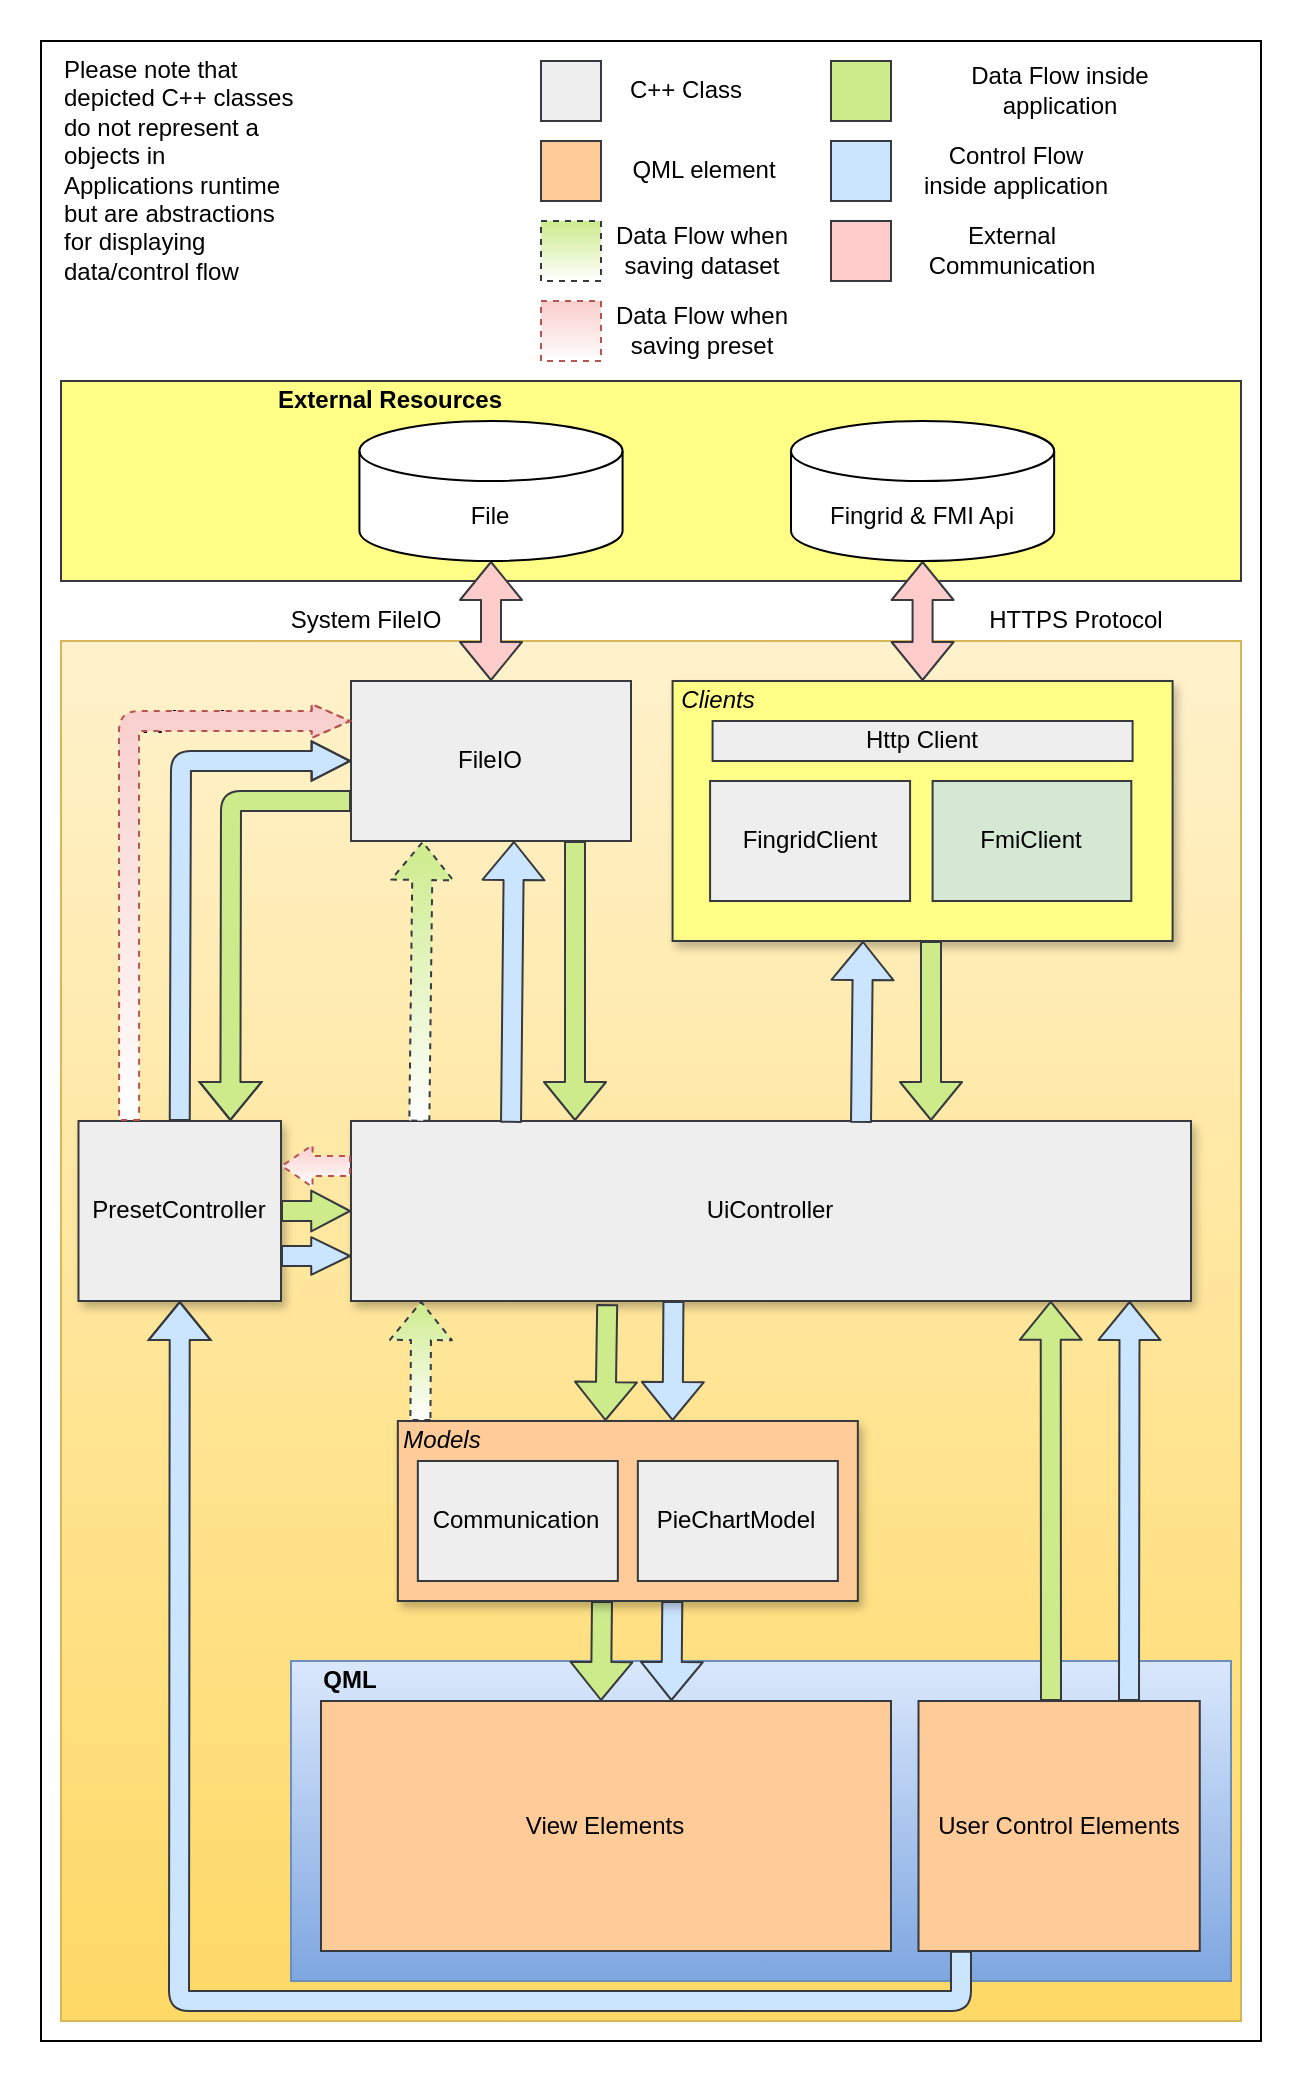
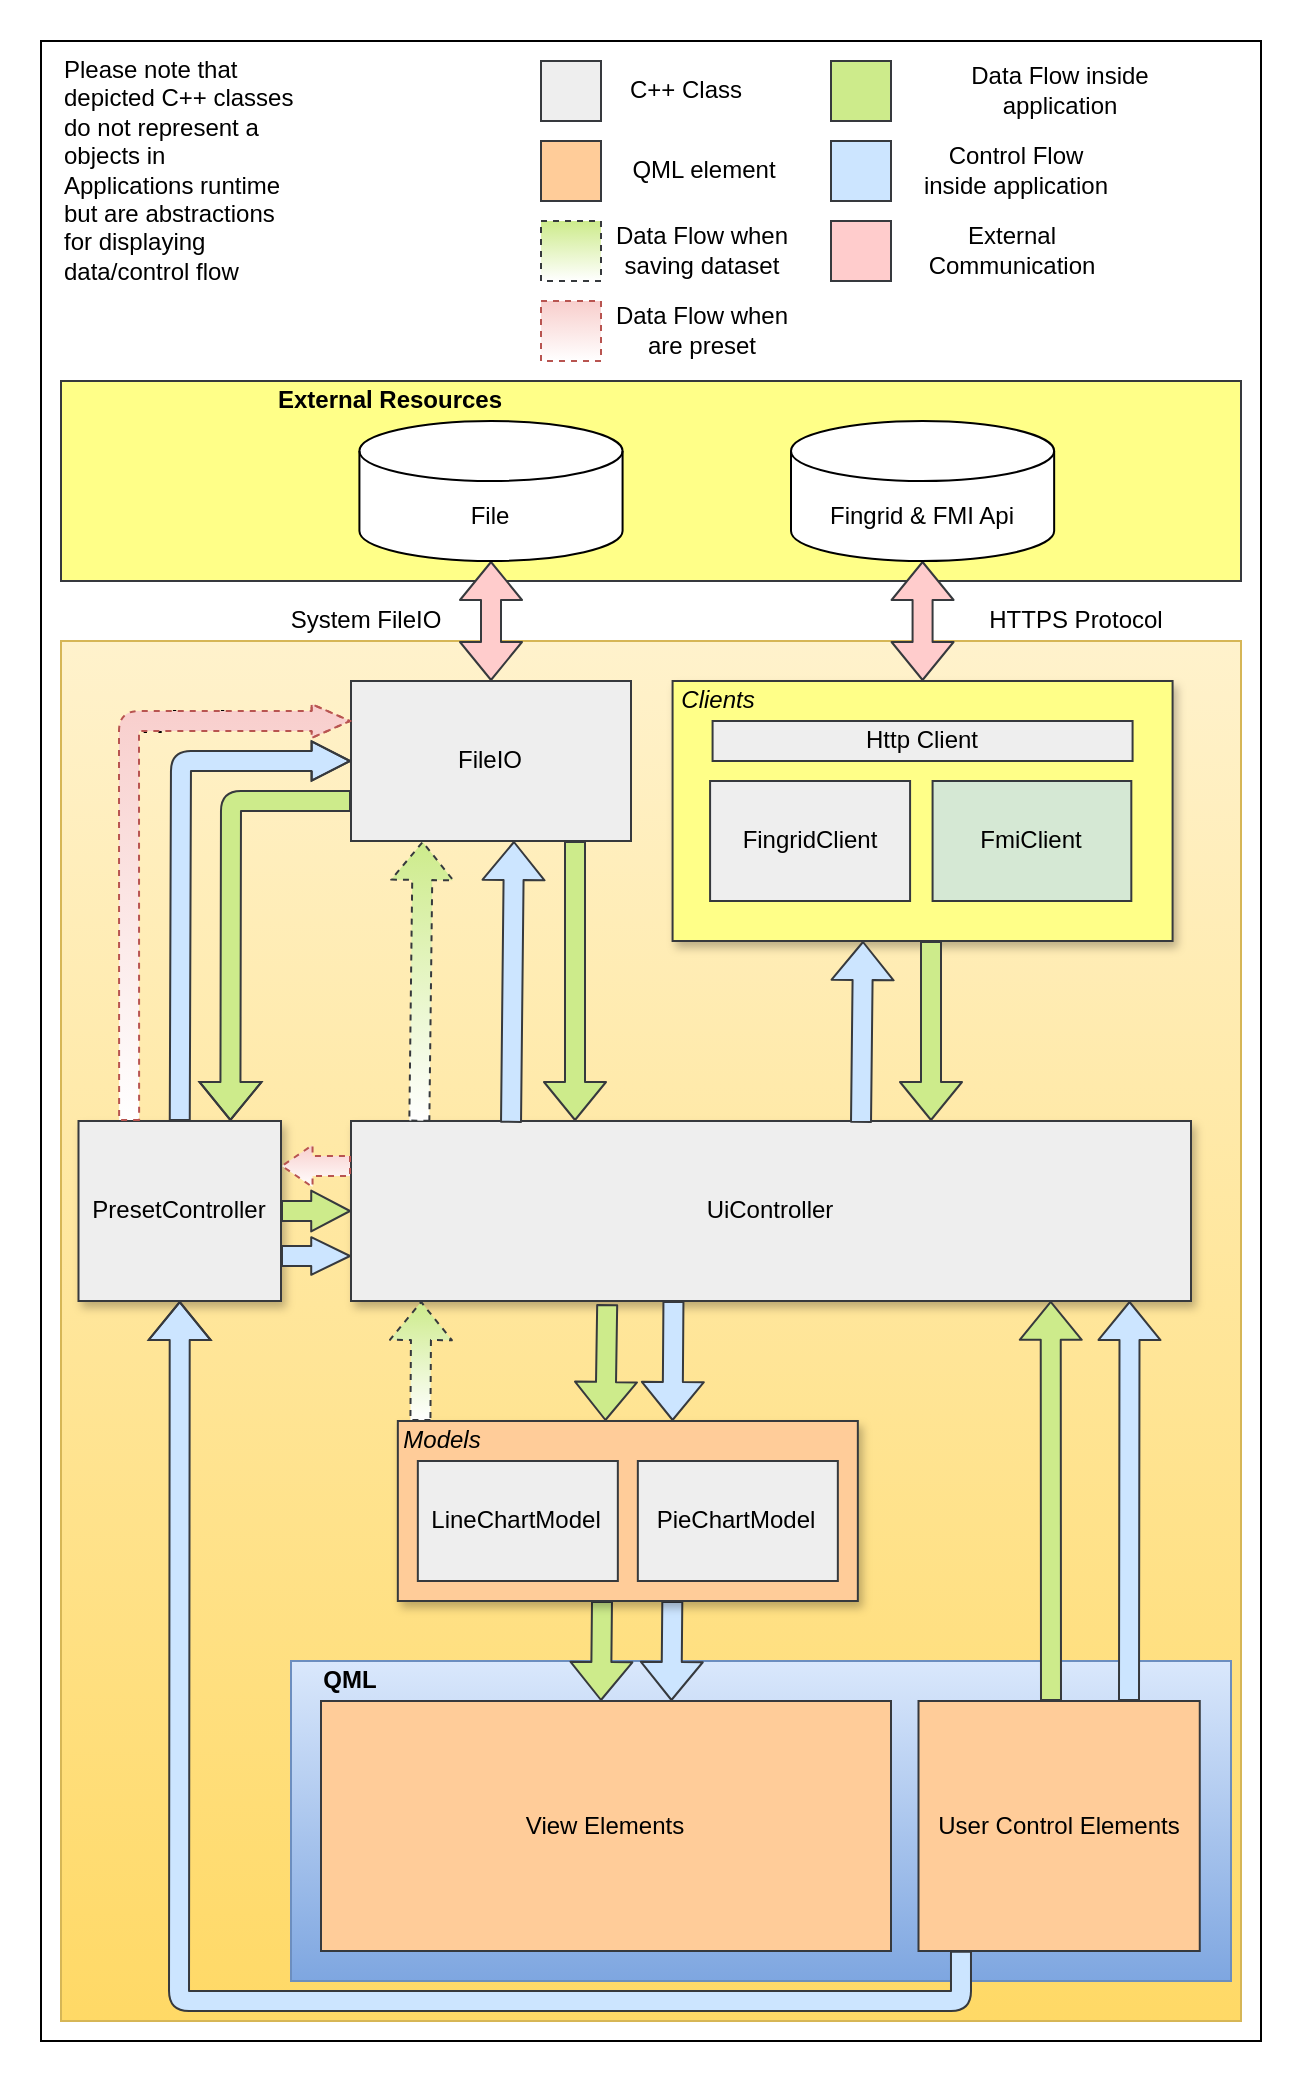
- <mxCell id="56" value="Data Flow when saving preset" style="text;html=1;strokeColor=none;fillColor=none;align=center;verticalAlign=middle;whiteSpace=wrap;rounded=0;dashed=1;" vertex="1" parent="1"><mxGeometry x="301.25" y="155" width="100" height="20" as="geometry" /></mxCell>
+ <mxCell id="56" value="Data Flow when are preset" style="text;html=1;strokeColor=none;fillColor=none;align=center;verticalAlign=middle;whiteSpace=wrap;rounded=0;dashed=1;" vertex="1" parent="1"><mxGeometry x="301.25" y="155" width="100" height="20" as="geometry" /></mxCell>
- <mxCell id="44" value="Communication" style="rounded=0;whiteSpace=wrap;html=1;fillColor=#eeeeee;strokeColor=#36393d;" parent="42" vertex="1"><mxGeometry x="10" y="20" width="100" height="60" as="geometry" /></mxCell>
+ <mxCell id="44" value="LineChartModel" style="rounded=0;whiteSpace=wrap;html=1;fillColor=#eeeeee;strokeColor=#36393d;" parent="42" vertex="1"><mxGeometry x="10" y="20" width="100" height="60" as="geometry" /></mxCell>
